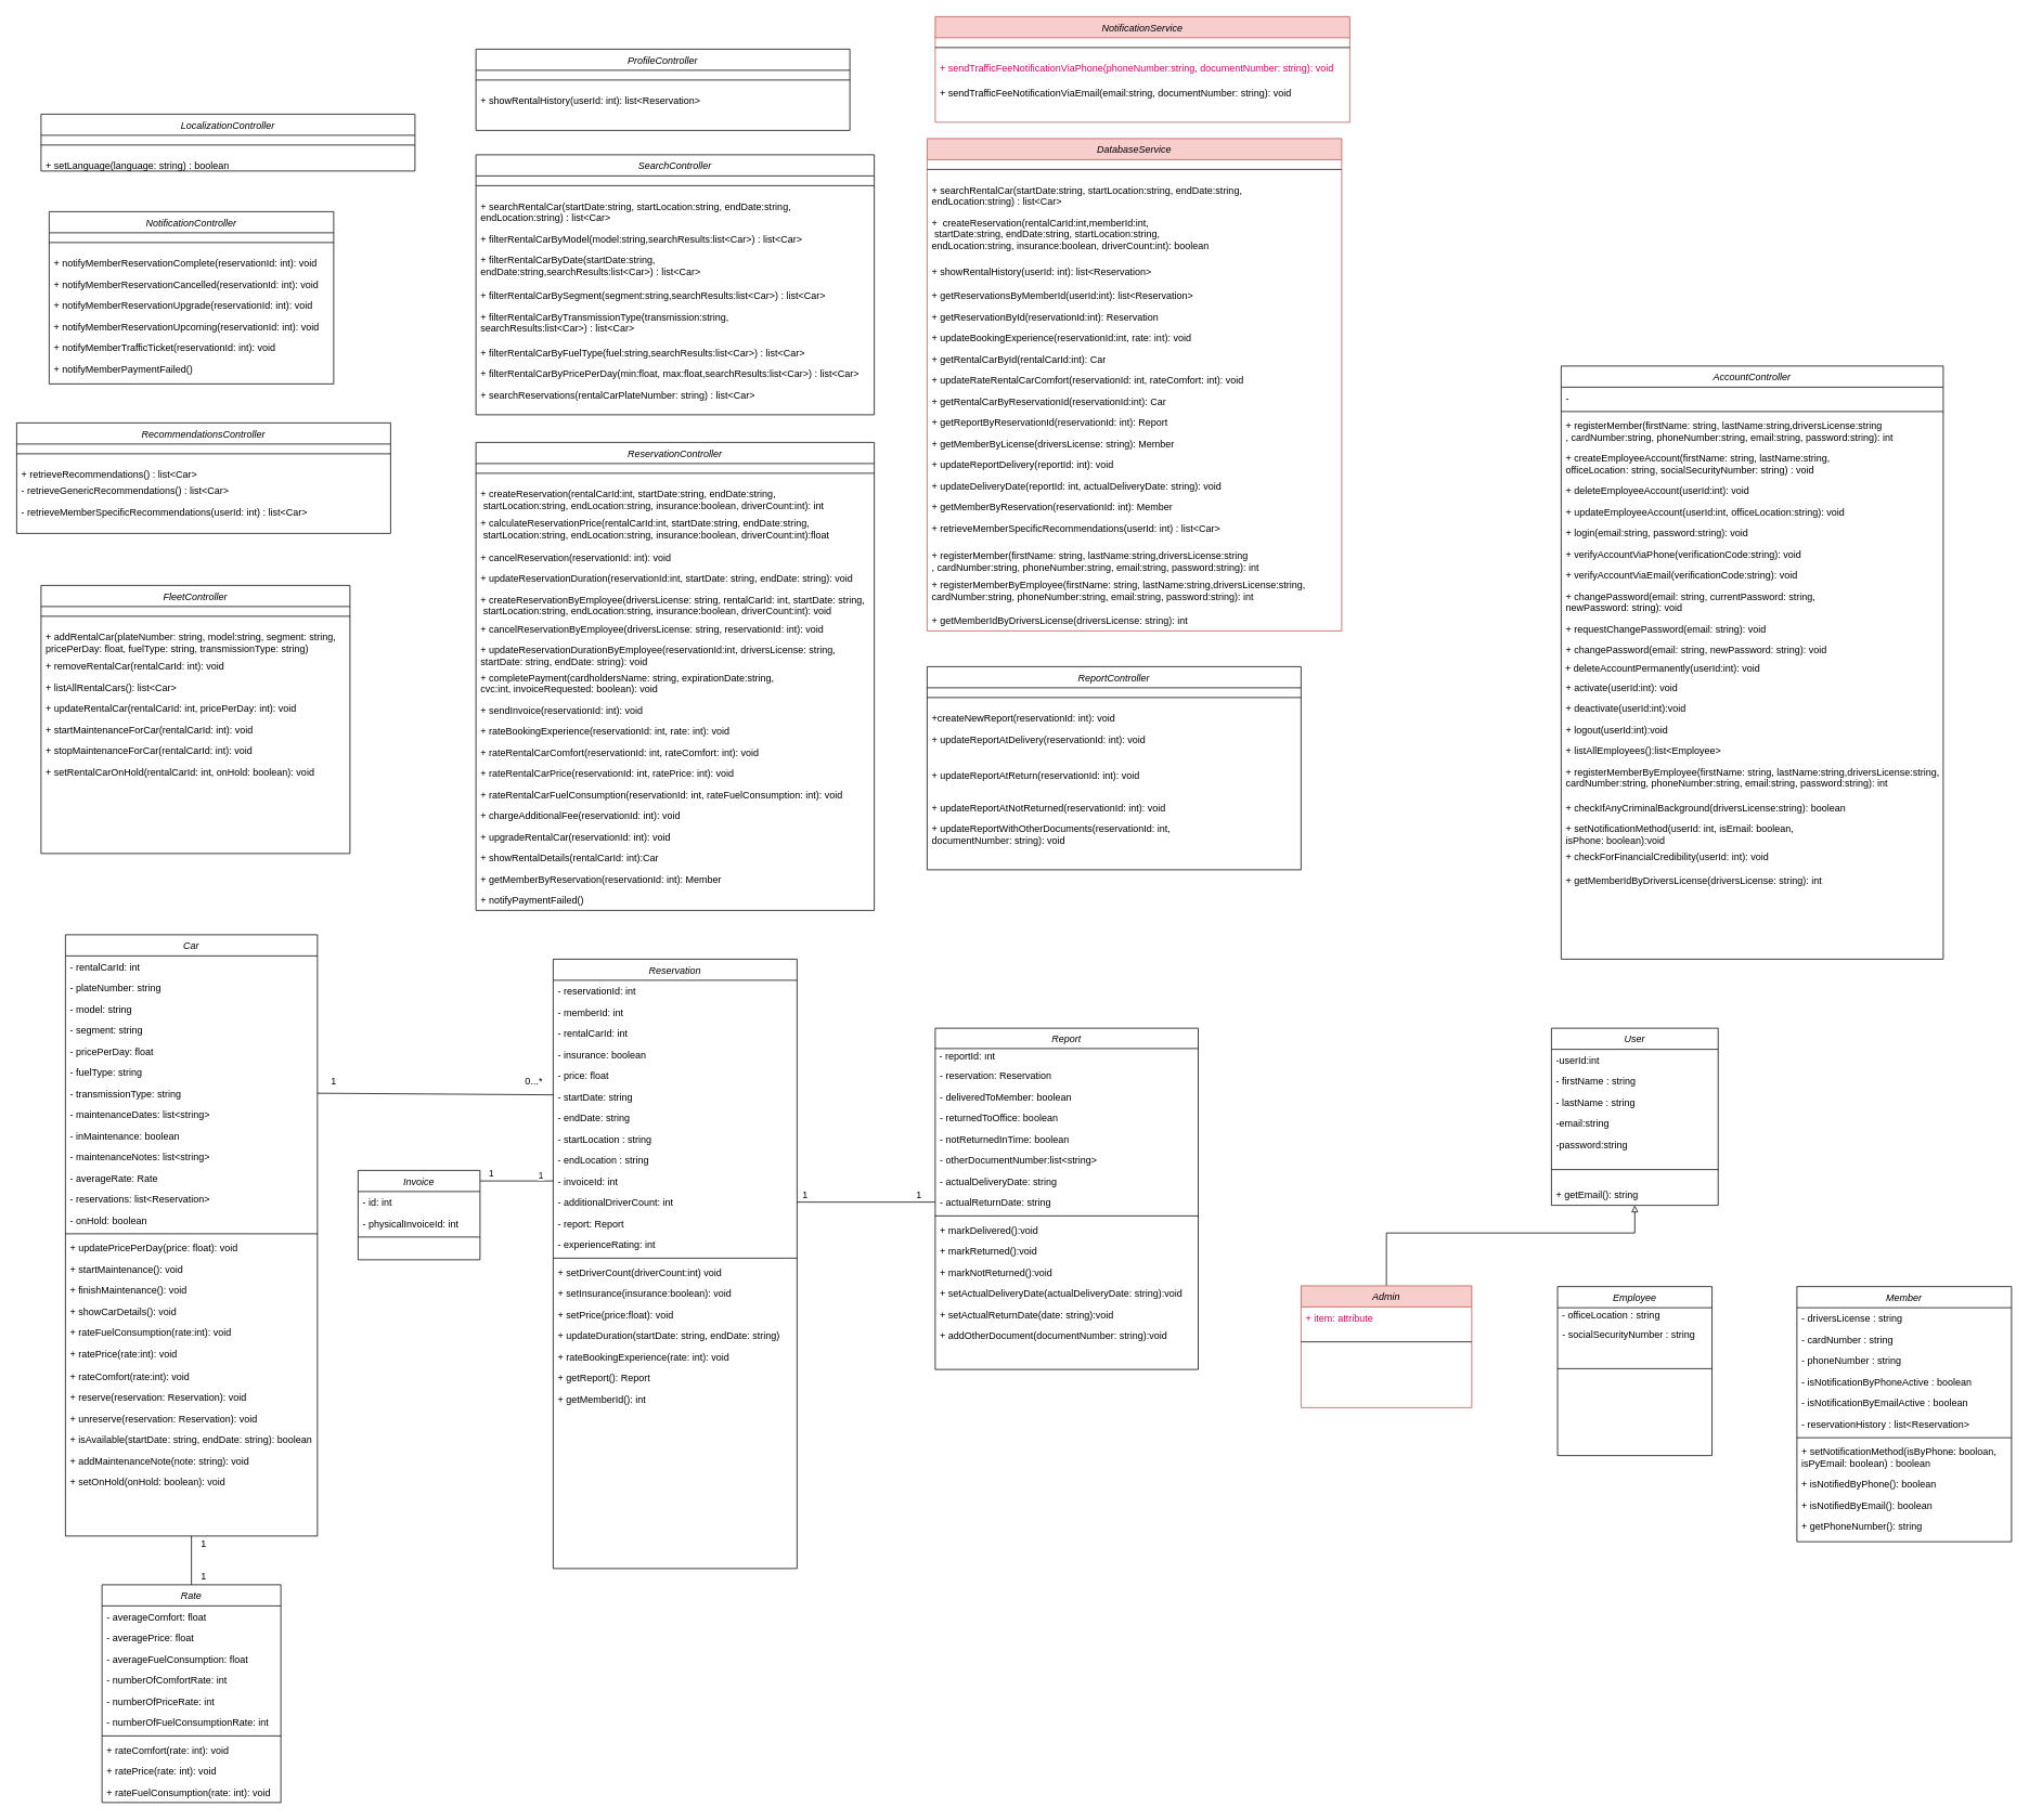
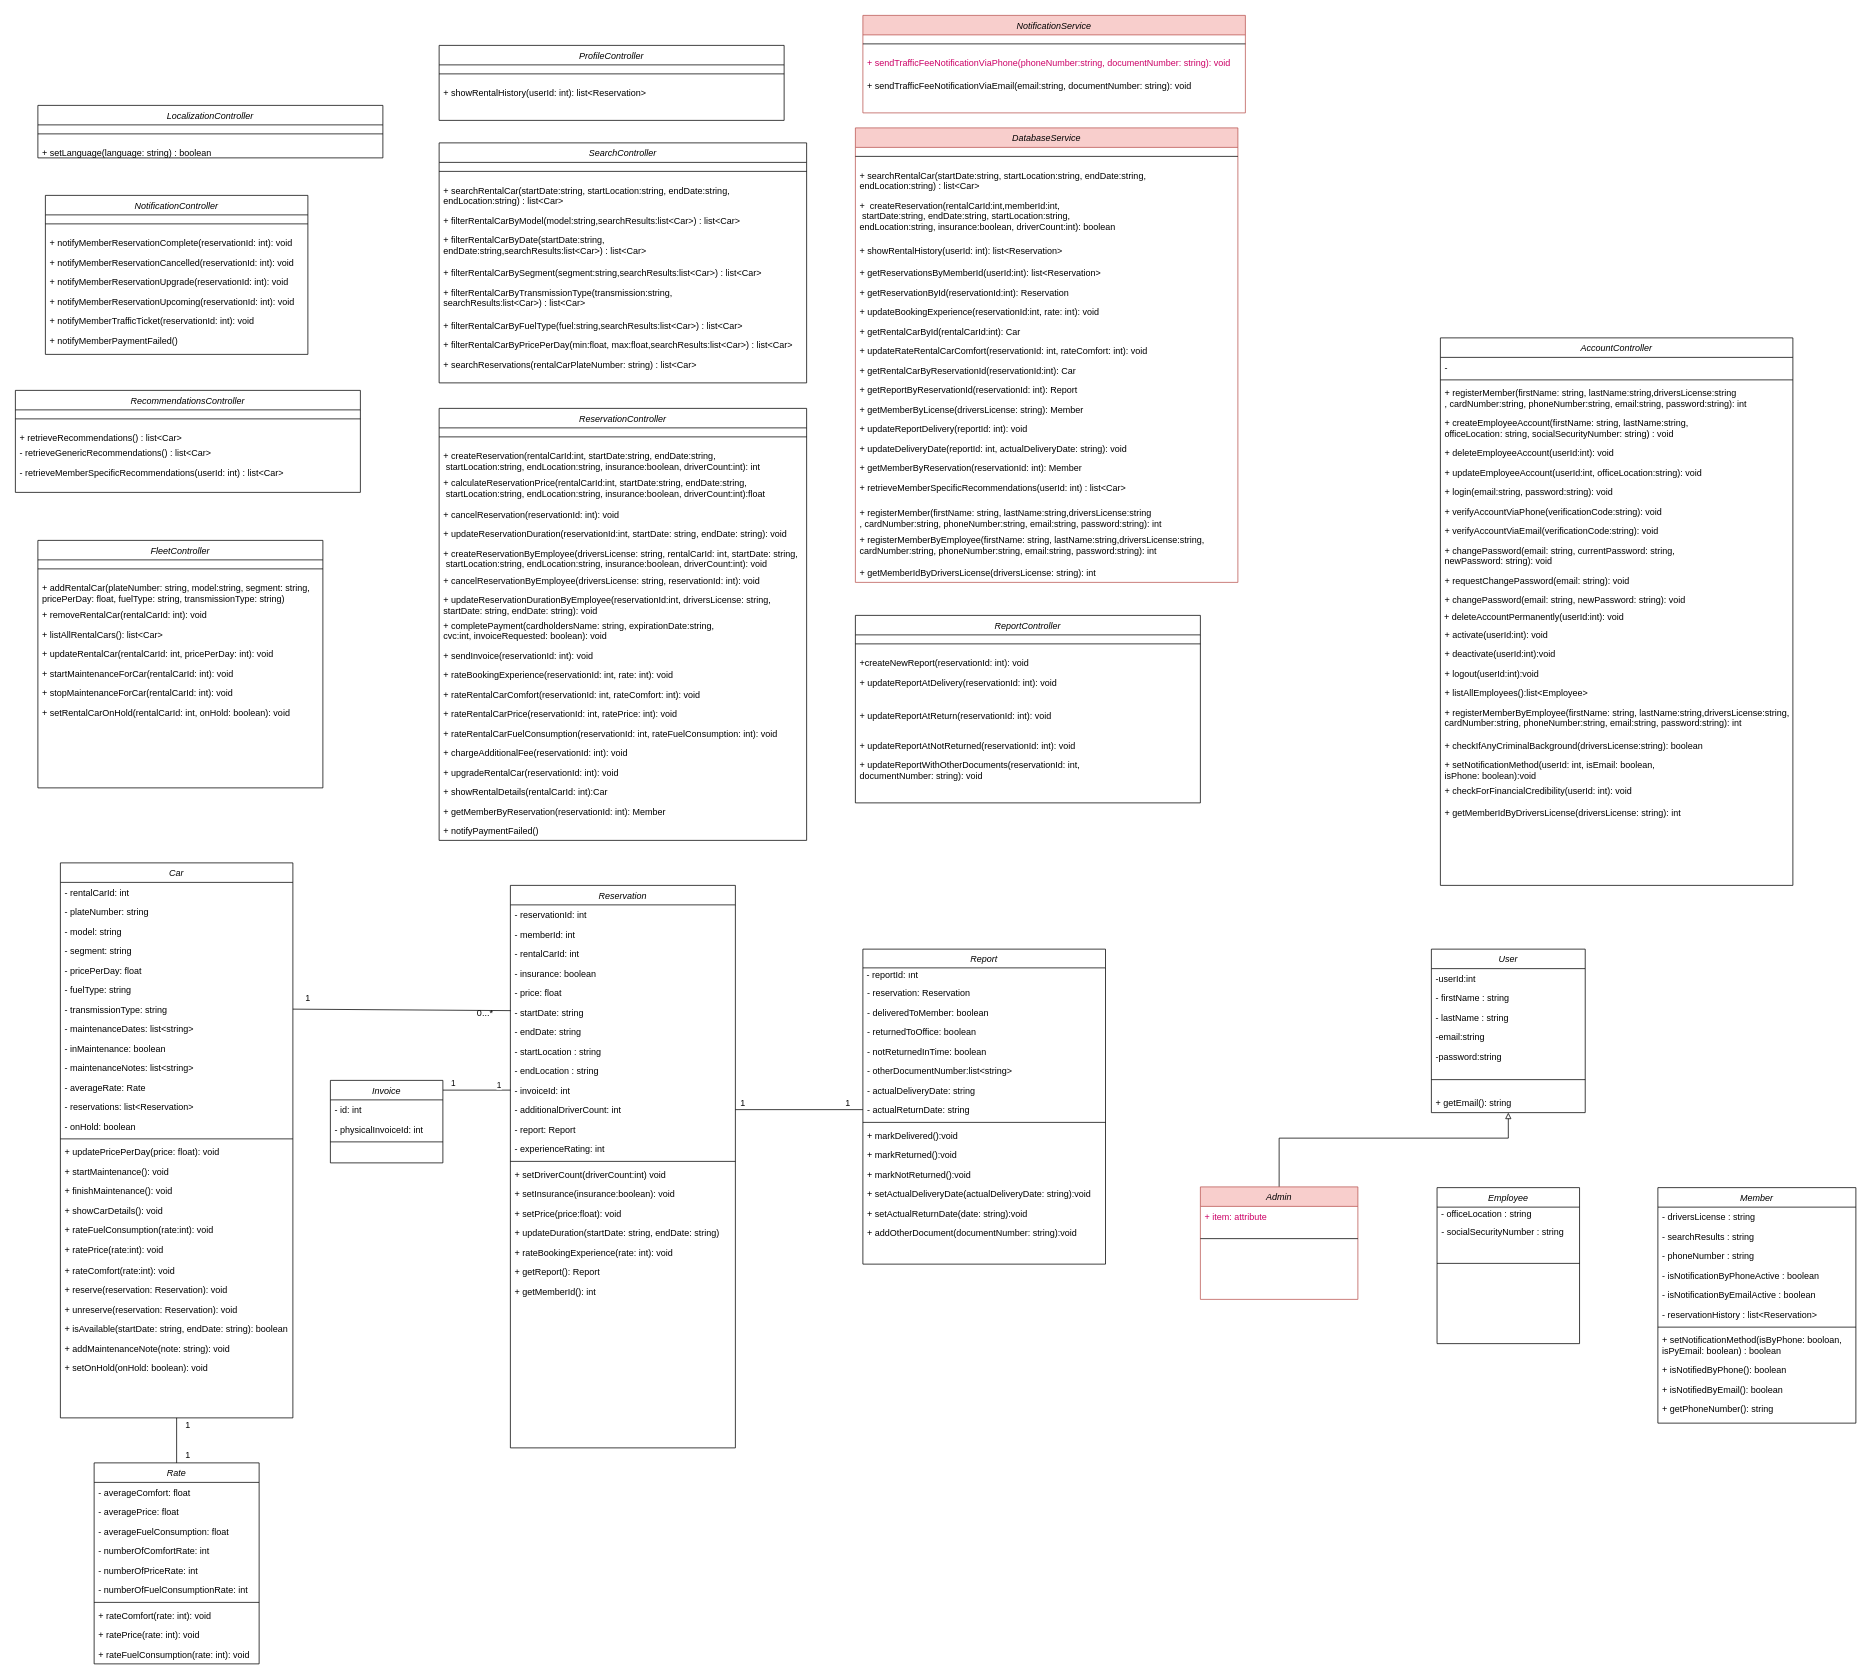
- <mxCell id="9" value="0...*" style="text;html=1;align=center;verticalAlign=middle;resizable=0;points=[];autosize=1;fontColor=#000000;" vertex="1" parent="1"><mxGeometry x="636" y="1321" width="40" height="20" as="geometry" /></mxCell>
+ <mxCell id="9" value="0...*" style="text;html=1;align=center;verticalAlign=middle;resizable=0;points=[];autosize=1;fontColor=#000000;" vertex="1" parent="1"><mxGeometry x="626" y="1341" width="40" height="20" as="geometry" /></mxCell>
- <mxCell id="224" value="- cardNumber : string" style="text;align=left;verticalAlign=top;spacingLeft=4;spacingRight=4;overflow=hidden;rotatable=0;points=[[0,0.5],[1,0.5]];portConstraint=eastwest;rounded=0;shadow=0;html=0;" parent="222" vertex="1"><mxGeometry y="52" width="264" height="26" as="geometry" /></mxCell>
+ <mxCell id="224" value="- searchResults : string" style="text;align=left;verticalAlign=top;spacingLeft=4;spacingRight=4;overflow=hidden;rotatable=0;points=[[0,0.5],[1,0.5]];portConstraint=eastwest;rounded=0;shadow=0;html=0;" parent="222" vertex="1"><mxGeometry y="52" width="264" height="26" as="geometry" /></mxCell>
